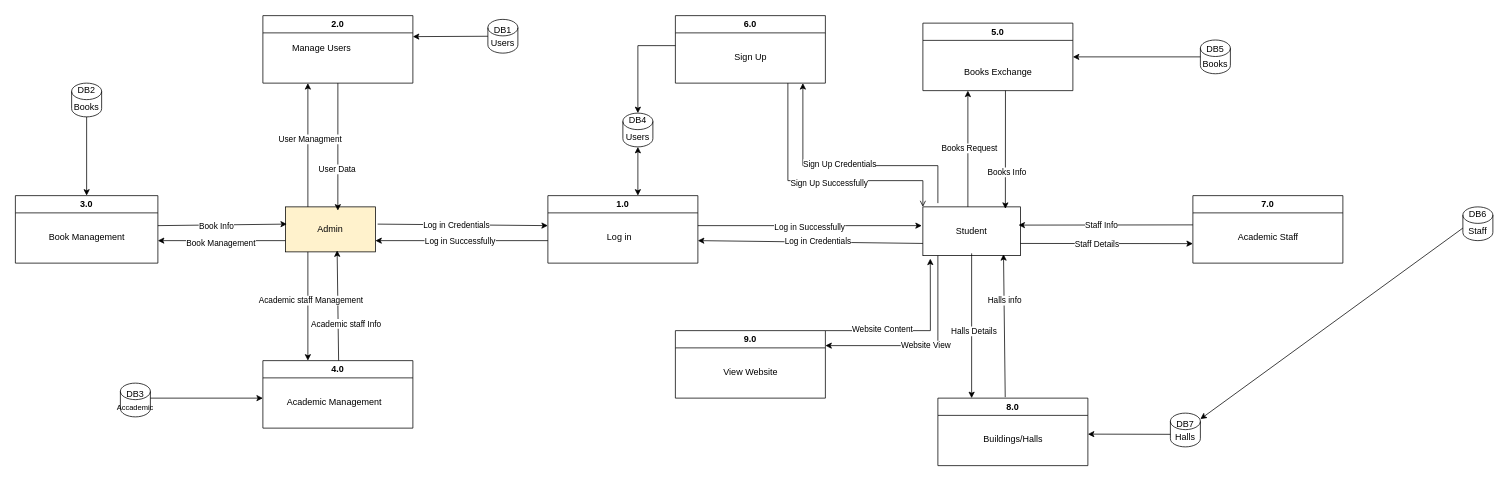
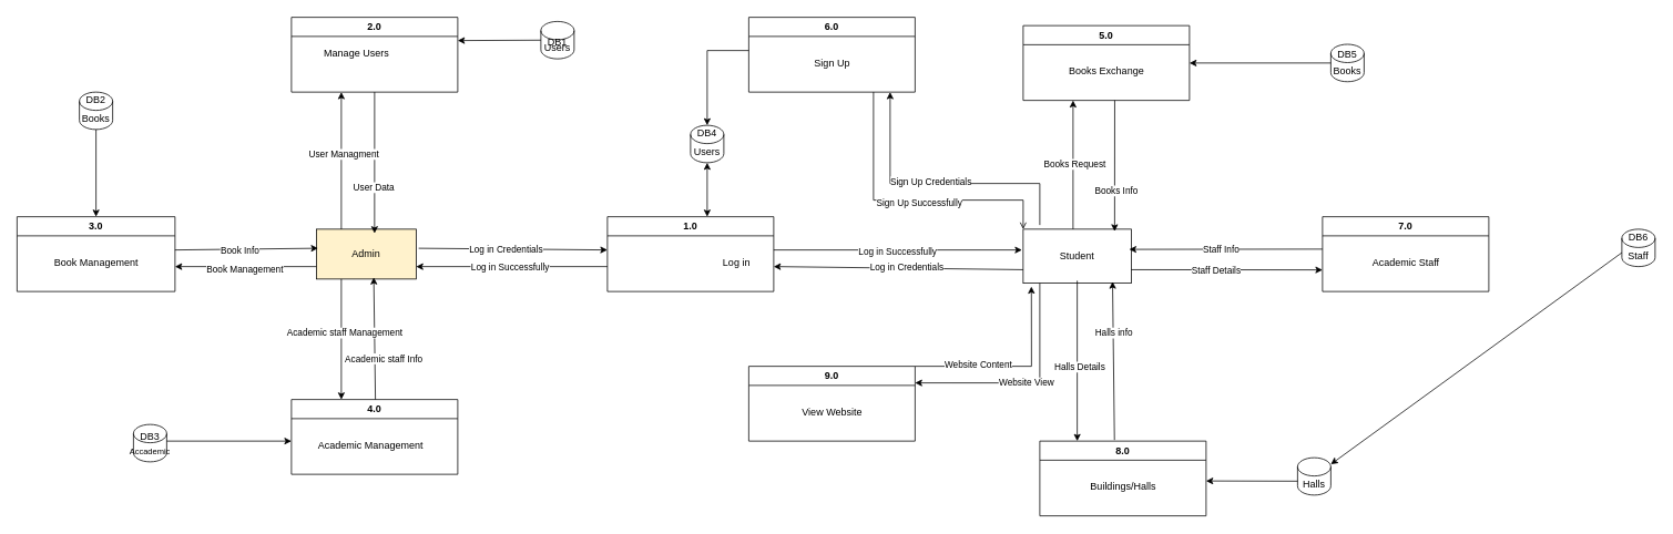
- <mxCell id="17" value="DB1" style="text;html=1;align=center;verticalAlign=middle;whiteSpace=wrap;rounded=0;" parent="1" vertex="1"><mxGeometry x="655" y="30" width="30" height="20" as="geometry" /></mxCell>
+ <mxCell id="17" value="DB1" style="text;html=1;align=center;verticalAlign=middle;whiteSpace=wrap;rounded=0;" parent="1" vertex="1"><mxGeometry x="655" y="40" width="30" height="20" as="geometry" /></mxCell>
- <mxCell id="42" value="Books Exchange" style="text;html=1;align=center;verticalAlign=middle;resizable=0;points=[];autosize=1;strokeColor=none;fillColor=none;" parent="41" vertex="1"><mxGeometry x="45" y="50" width="110" height="30" as="geometry" /></mxCell>
+ <mxCell id="42" value="Books Exchange" style="text;html=1;align=center;verticalAlign=middle;resizable=0;points=[];autosize=1;strokeColor=none;fillColor=none;" parent="41" vertex="1"><mxGeometry x="45" y="40" width="110" height="30" as="geometry" /></mxCell>
- <mxCell id="3" value="Log in" style="text;html=1;align=center;verticalAlign=middle;resizable=0;points=[];autosize=1;strokeColor=none;fillColor=none;" parent="2" vertex="1"><mxGeometry x="65" y="40" width="60" height="30" as="geometry" /></mxCell>
+ <mxCell id="3" value="Log in" style="text;html=1;align=center;verticalAlign=middle;resizable=0;points=[];autosize=1;strokeColor=none;fillColor=none;" parent="2" vertex="1"><mxGeometry x="125" y="40" width="60" height="30" as="geometry" /></mxCell>
- <mxCell id="83" value="DB7" style="text;html=1;align=center;verticalAlign=middle;whiteSpace=wrap;rounded=0;" parent="1" vertex="1"><mxGeometry x="1565" y="555" width="30" height="20" as="geometry" /></mxCell>
